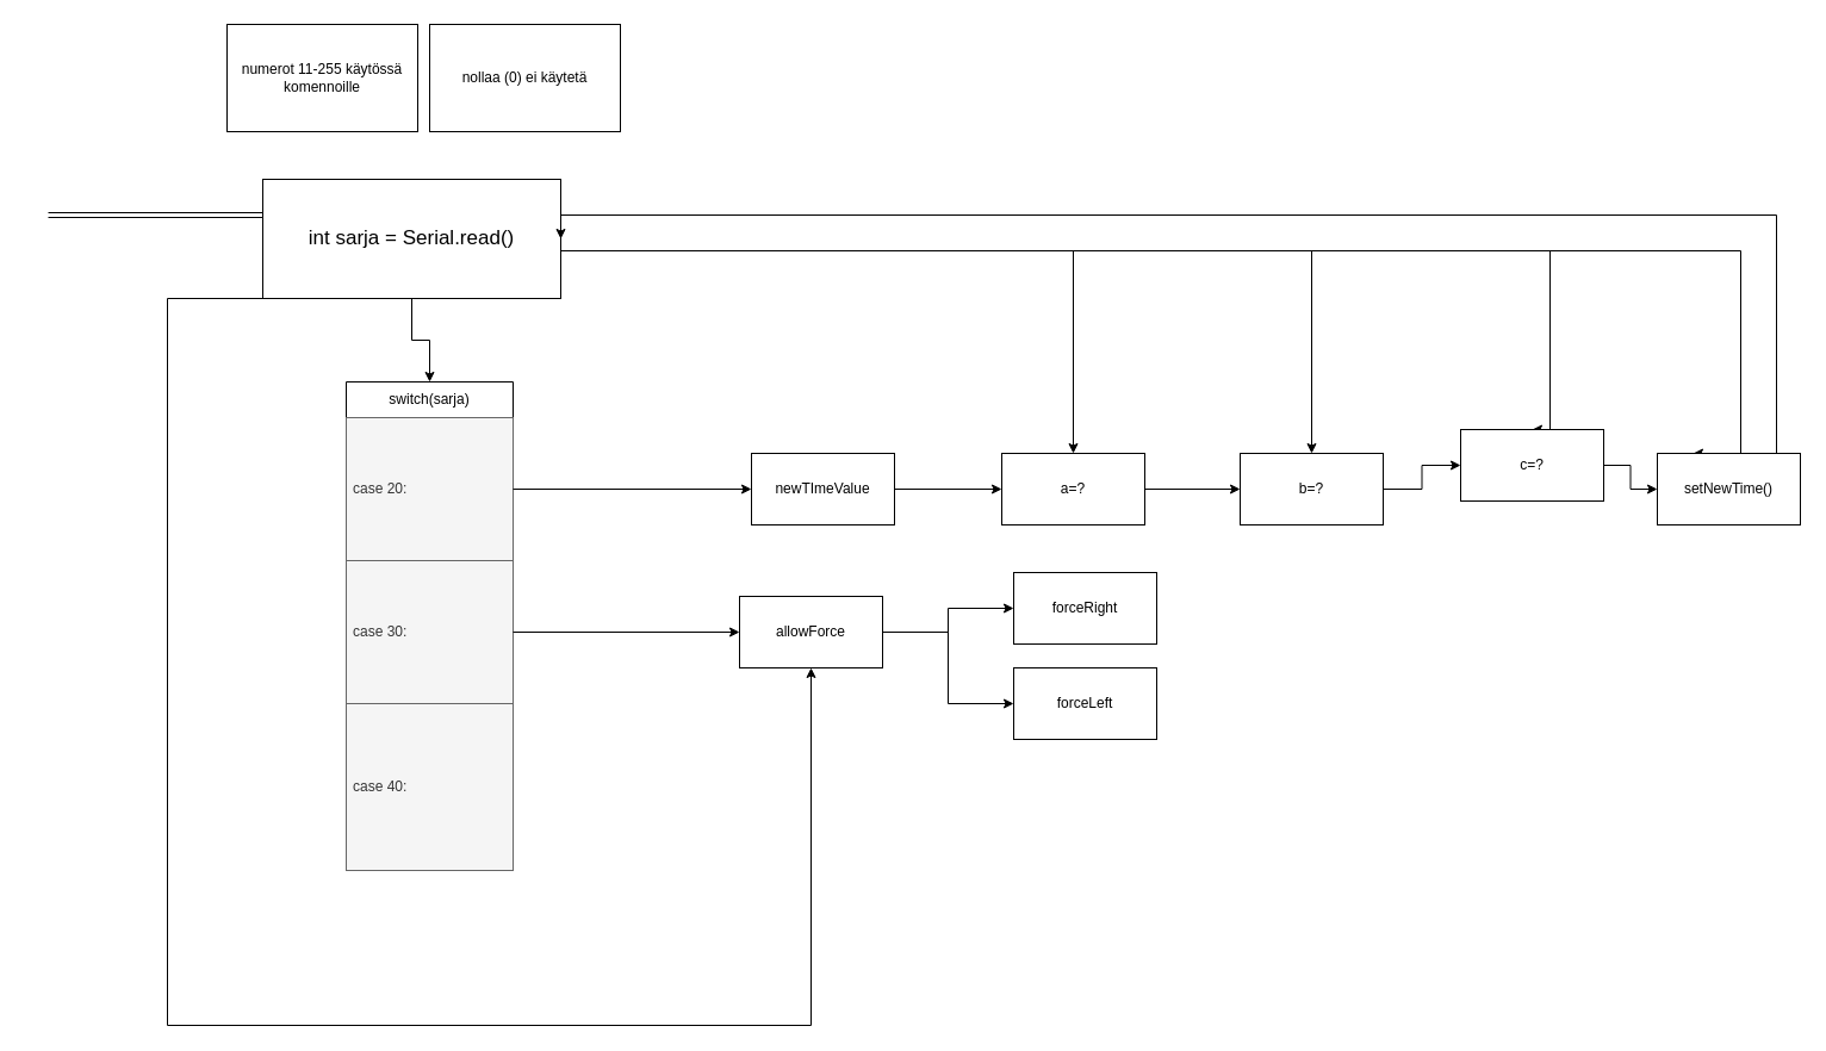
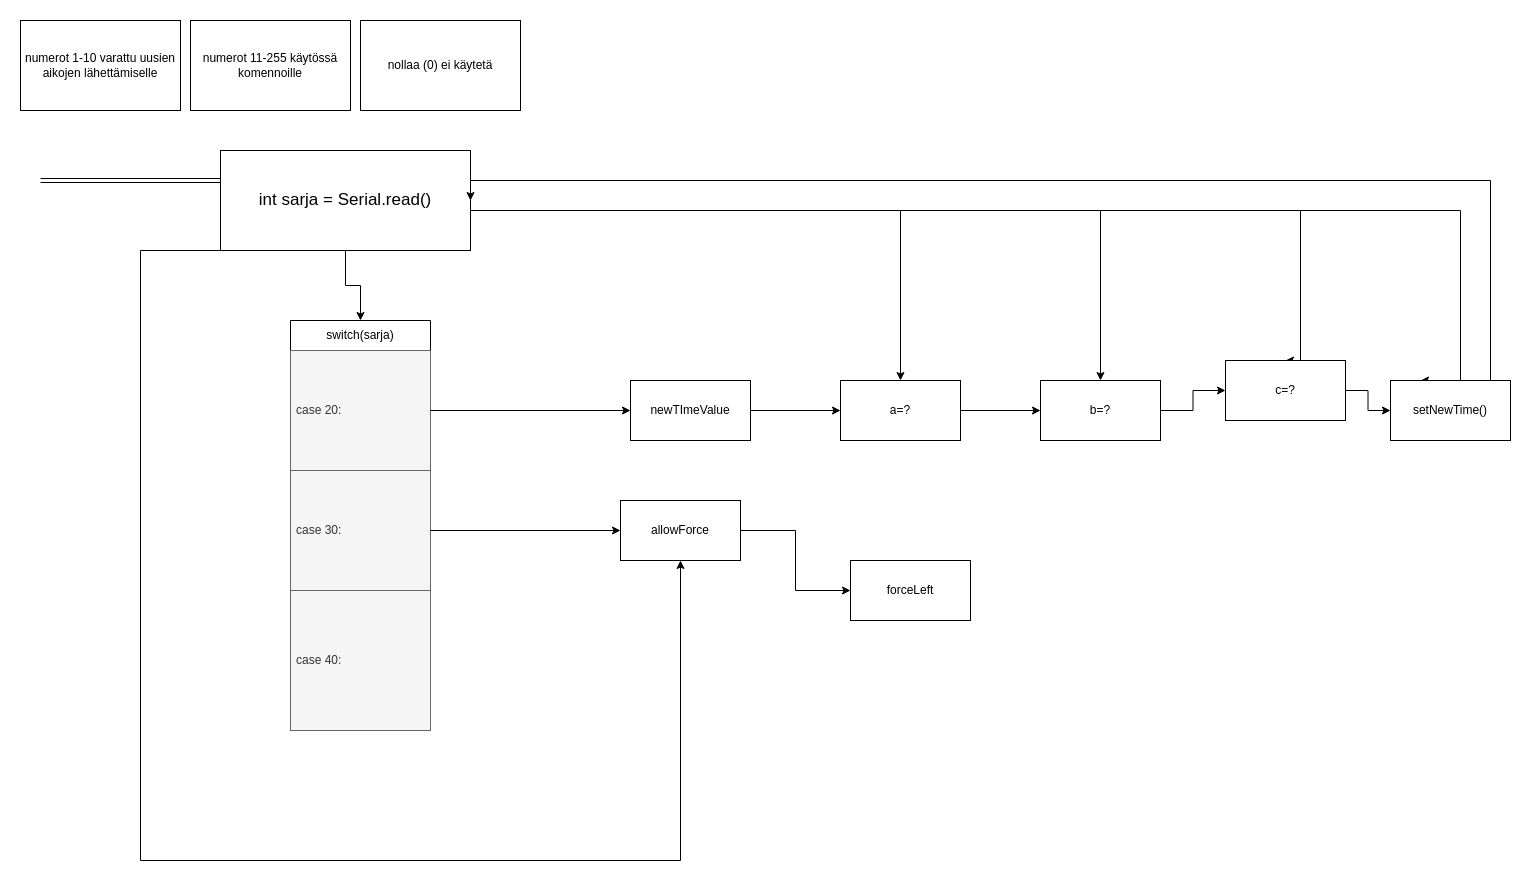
+ <mxCell id="10" value="numerot 1-10 varattu uusien aikojen lähettämiselle" style="rounded=0;whiteSpace=wrap;html=1;" vertex="1" parent="1"><mxGeometry width="160" height="90" as="geometry" x="20" y="20" /></mxCell>
- <mxCell id="17" style="edgeStyle=orthogonalEdgeStyle;rounded=0;orthogonalLoop=1;jettySize=auto;html=1;" edge="1" parent="1" source="19" target="33"><mxGeometry relative="1" as="geometry" /></mxCell>
- <mxCell id="33" value="forceRight" style="rounded=0;whiteSpace=wrap;html=1;" vertex="1" parent="1"><mxGeometry x="850" y="480" width="120" height="60" as="geometry" /></mxCell>
